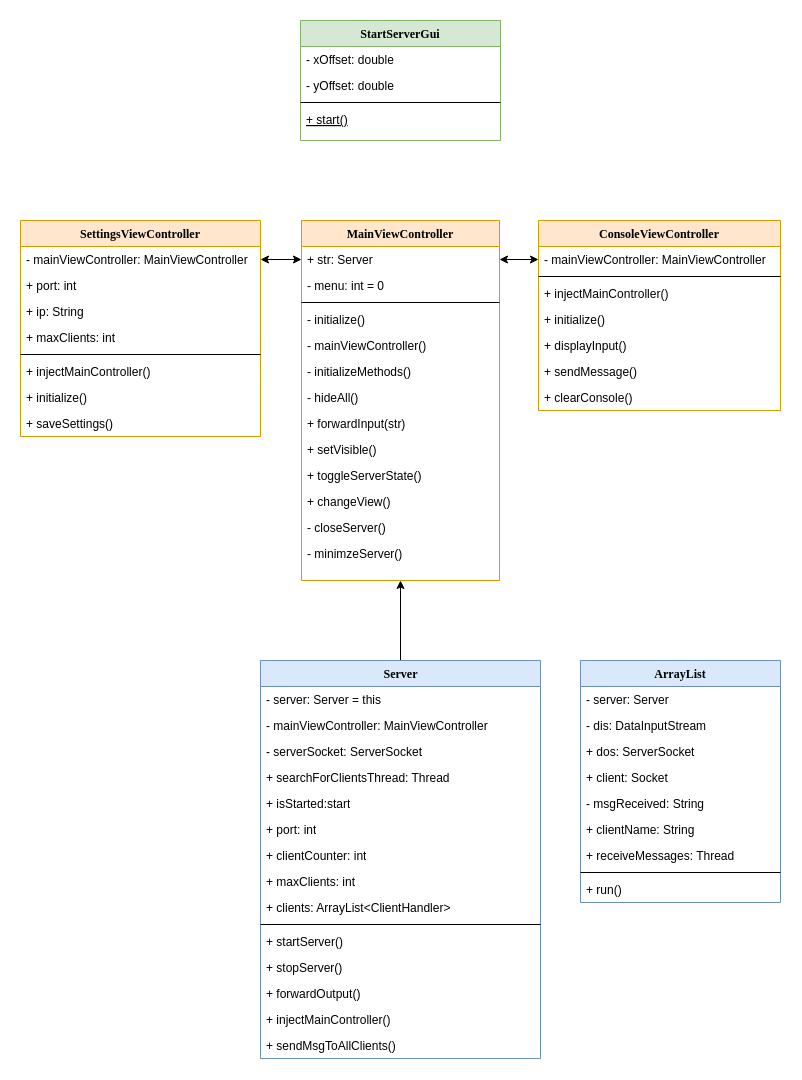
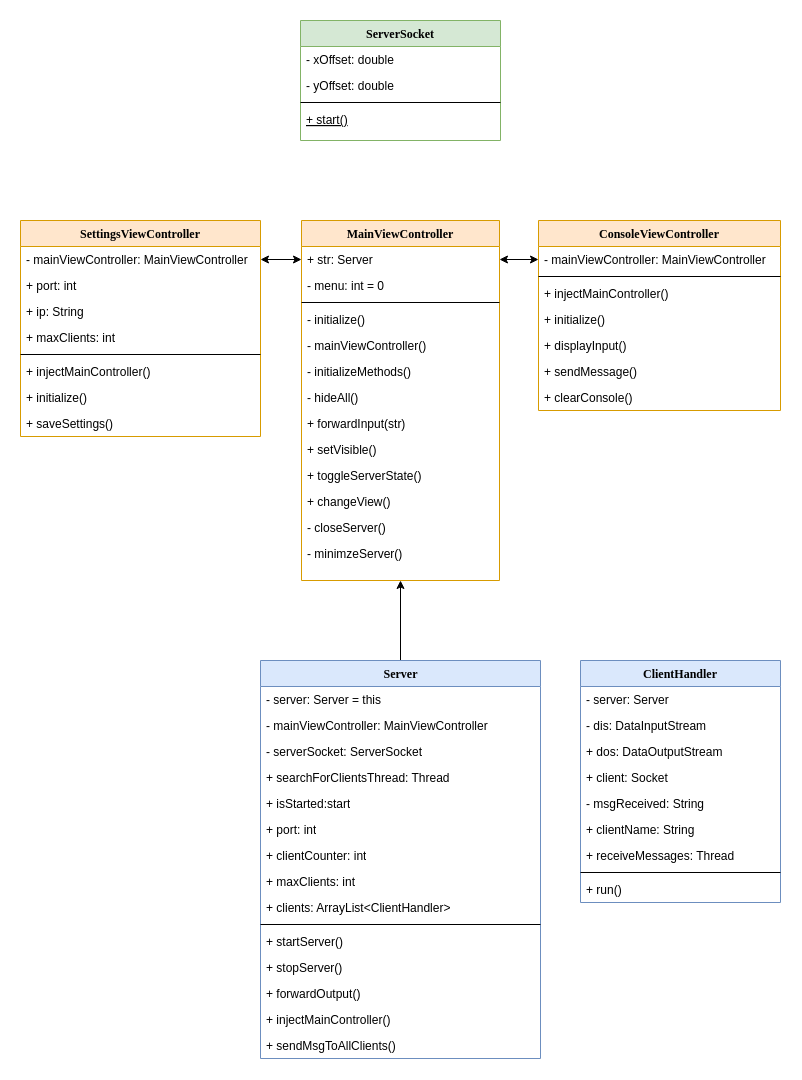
- <mxCell id="2" value="StartServerGui" style="swimlane;fontStyle=1;align=center;verticalAlign=top;childLayout=stackLayout;horizontal=1;startSize=26;horizontalStack=0;resizeParent=1;resizeParentMax=0;resizeLast=0;collapsible=1;marginBottom=0;fontFamily=Verdana;fillColor=#d5e8d4;strokeColor=#82b366;" parent="1" vertex="1"><mxGeometry x="300" y="20" width="200" height="120" as="geometry" /></mxCell>
+ <mxCell id="2" value="ServerSocket" style="swimlane;fontStyle=1;align=center;verticalAlign=top;childLayout=stackLayout;horizontal=1;startSize=26;horizontalStack=0;resizeParent=1;resizeParentMax=0;resizeLast=0;collapsible=1;marginBottom=0;fontFamily=Verdana;fillColor=#d5e8d4;strokeColor=#82b366;" parent="1" vertex="1"><mxGeometry x="300" y="20" width="200" height="120" as="geometry" /></mxCell>
- <mxCell id="57" value="ArrayList" style="swimlane;fontStyle=1;align=center;verticalAlign=top;childLayout=stackLayout;horizontal=1;startSize=26;horizontalStack=0;resizeParent=1;resizeParentMax=0;resizeLast=0;collapsible=1;marginBottom=0;fontFamily=Verdana;fillColor=#dae8fc;strokeColor=#6c8ebf;" parent="1" vertex="1"><mxGeometry x="580" y="660" width="200" height="242" as="geometry" /></mxCell>
+ <mxCell id="57" value="ClientHandler" style="swimlane;fontStyle=1;align=center;verticalAlign=top;childLayout=stackLayout;horizontal=1;startSize=26;horizontalStack=0;resizeParent=1;resizeParentMax=0;resizeLast=0;collapsible=1;marginBottom=0;fontFamily=Verdana;fillColor=#dae8fc;strokeColor=#6c8ebf;" parent="1" vertex="1"><mxGeometry x="580" y="660" width="200" height="242" as="geometry" /></mxCell>
- <mxCell id="60" value="+ dos: ServerSocket" style="text;strokeColor=none;fillColor=none;align=left;verticalAlign=top;spacingLeft=4;spacingRight=4;overflow=hidden;rotatable=0;points=[[0,0.5],[1,0.5]];portConstraint=eastwest;" parent="57" vertex="1"><mxGeometry y="78" width="200" height="26" as="geometry" /></mxCell>
+ <mxCell id="60" value="+ dos: DataOutputStream" style="text;strokeColor=none;fillColor=none;align=left;verticalAlign=top;spacingLeft=4;spacingRight=4;overflow=hidden;rotatable=0;points=[[0,0.5],[1,0.5]];portConstraint=eastwest;" parent="57" vertex="1"><mxGeometry y="78" width="200" height="26" as="geometry" /></mxCell>
